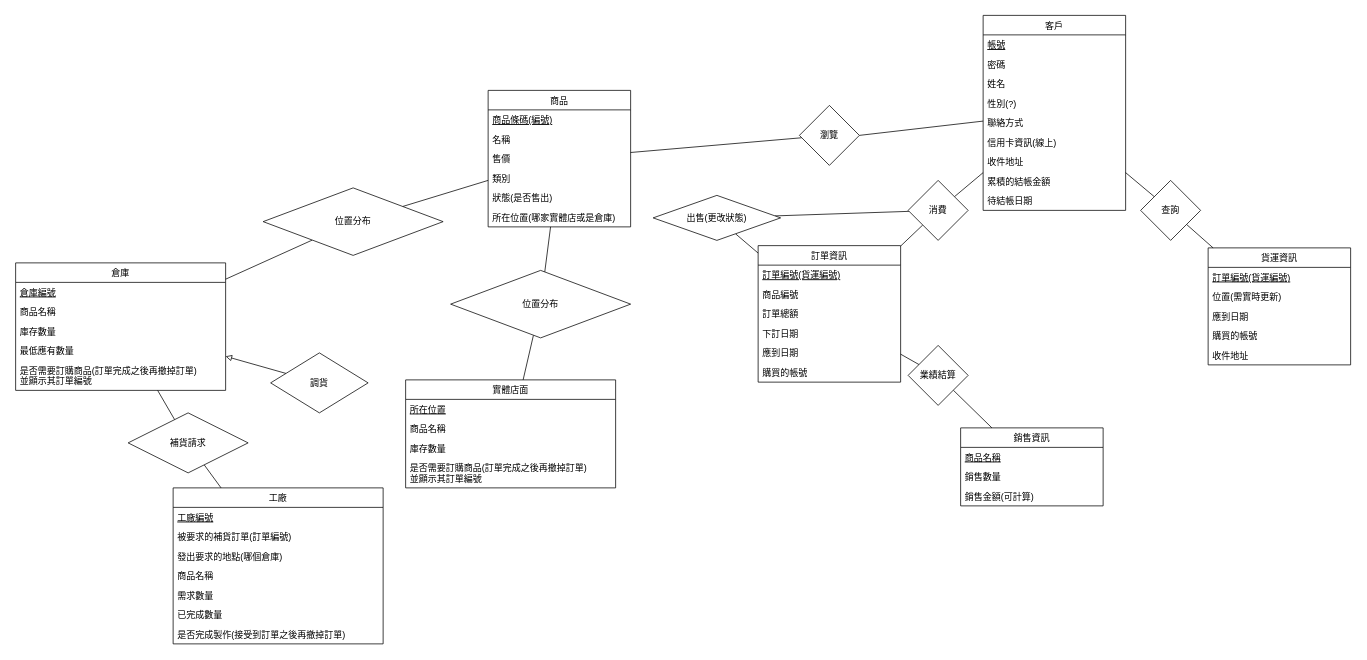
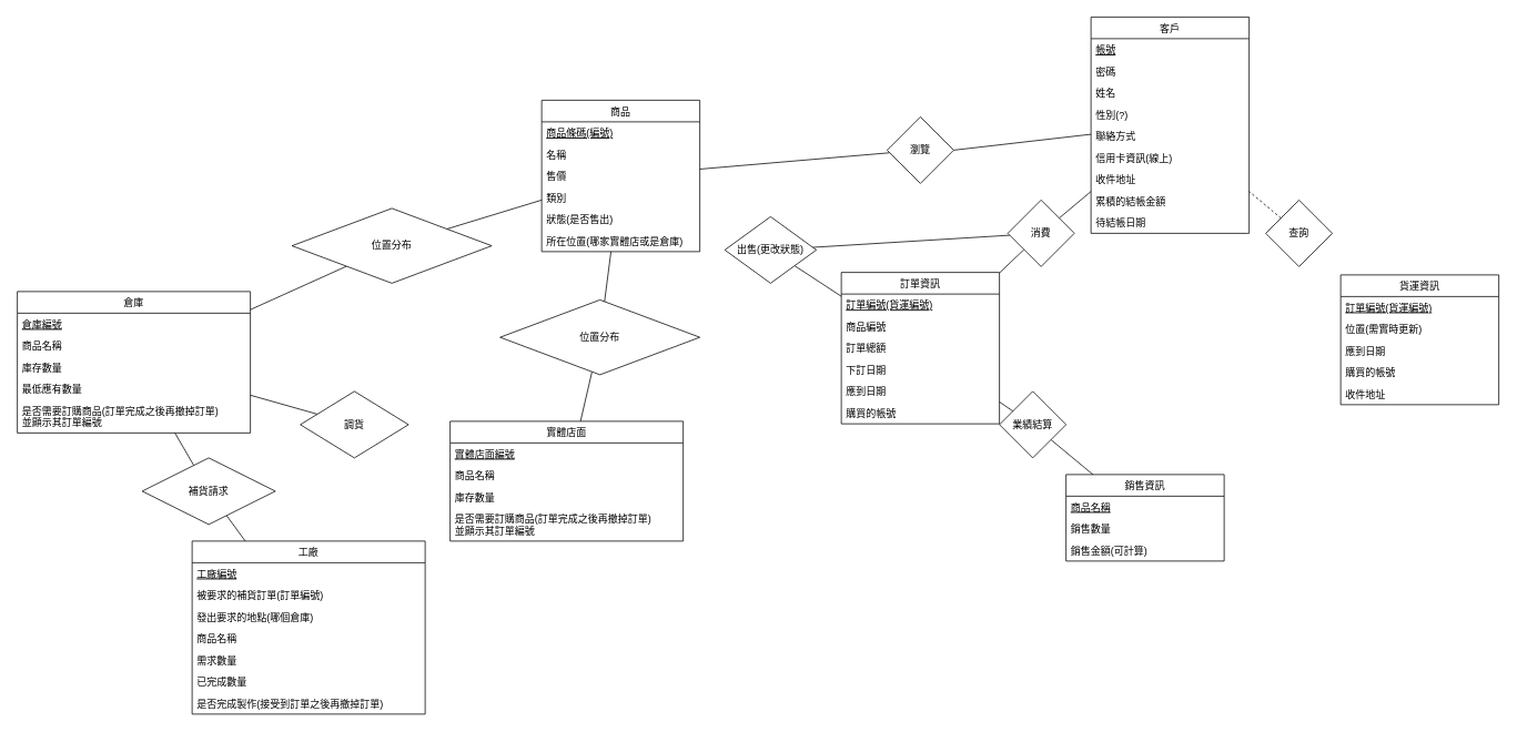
- <mxCell id="45" value="" style="edgeStyle=none;rounded=0;orthogonalLoop=1;jettySize=auto;html=1;startArrow=none;startFill=0;endArrow=none;endFill=0;" parent="1" source="47" target="29" edge="1"><mxGeometry relative="1" as="geometry" /></mxCell>
+ <mxCell id="45" value="" style="edgeStyle=none;rounded=0;orthogonalLoop=1;jettySize=auto;html=1;startArrow=none;startFill=0;endArrow=none;endFill=0;dashed=1;" parent="1" source="47" target="29" edge="1"><mxGeometry relative="1" as="geometry" /></mxCell>
- <mxCell id="52" value="出售(更改狀態)" style="rhombus;whiteSpace=wrap;html=1;" parent="1" vertex="1"><mxGeometry x="870" y="260" width="170" height="60" as="geometry" /></mxCell>
+ <mxCell id="52" value="出售(更改狀態)" style="rhombus;whiteSpace=wrap;html=1;" parent="1" vertex="1"><mxGeometry x="870" y="260" width="110" height="80" as="geometry" /></mxCell>
- <mxCell id="46" value="" style="edgeStyle=none;rounded=0;orthogonalLoop=1;jettySize=auto;html=1;startArrow=none;startFill=0;endArrow=none;endFill=0;" parent="1" source="47" target="23" edge="1"><mxGeometry relative="1" as="geometry"><mxPoint x="1360" y="300" as="targetPoint" /></mxGeometry></mxCell>
- <mxCell id="66" style="edgeStyle=none;rounded=0;orthogonalLoop=1;jettySize=auto;html=1;startArrow=none;startFill=0;endArrow=block;endFill=0;" parent="1" source="67" target="39" edge="1"><mxGeometry relative="1" as="geometry" /></mxCell>
+ <mxCell id="66" style="edgeStyle=none;rounded=0;orthogonalLoop=1;jettySize=auto;html=1;startArrow=none;startFill=0;endArrow=none;endFill=0;" parent="1" source="67" target="39" edge="1"><mxGeometry relative="1" as="geometry" /></mxCell>
- <mxCell id="49" value="業績結算" style="rhombus;whiteSpace=wrap;html=1;" parent="1" vertex="1"><mxGeometry x="1210" y="460" width="80" height="80" as="geometry" /></mxCell>
+ <mxCell id="49" value="業績結算" style="rhombus;whiteSpace=wrap;html=1;" parent="1" vertex="1"><mxGeometry x="1200" y="470" width="80" height="80" as="geometry" /></mxCell>
- <mxCell id="59" value="所在位置" style="text;strokeColor=none;fillColor=none;align=left;verticalAlign=top;spacingLeft=4;spacingRight=4;overflow=hidden;rotatable=0;points=[[0,0.5],[1,0.5]];portConstraint=eastwest;fontStyle=4" parent="58" vertex="1"><mxGeometry y="26" width="280" height="26" as="geometry" /></mxCell>
+ <mxCell id="59" value="實體店面編號" style="text;strokeColor=none;fillColor=none;align=left;verticalAlign=top;spacingLeft=4;spacingRight=4;overflow=hidden;rotatable=0;points=[[0,0.5],[1,0.5]];portConstraint=eastwest;fontStyle=4" parent="58" vertex="1"><mxGeometry y="26" width="280" height="26" as="geometry" /></mxCell>
